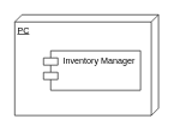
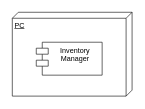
- <mxCell id="3" value="Inventory Manager" style="shape=module;align=left;spacingLeft=20;align=center;verticalAlign=top;whiteSpace=wrap;html=1;" parent="1" vertex="1"><mxGeometry x="60" y="70" width="135" height="55" as="geometry" /></mxCell>
+ <mxCell id="3" value="Inventory Manager" style="shape=module;align=left;spacingLeft=20;align=center;verticalAlign=top;whiteSpace=wrap;html=1;" parent="1" vertex="1"><mxGeometry x="60" y="70" width="110" height="55" as="geometry" /></mxCell>
